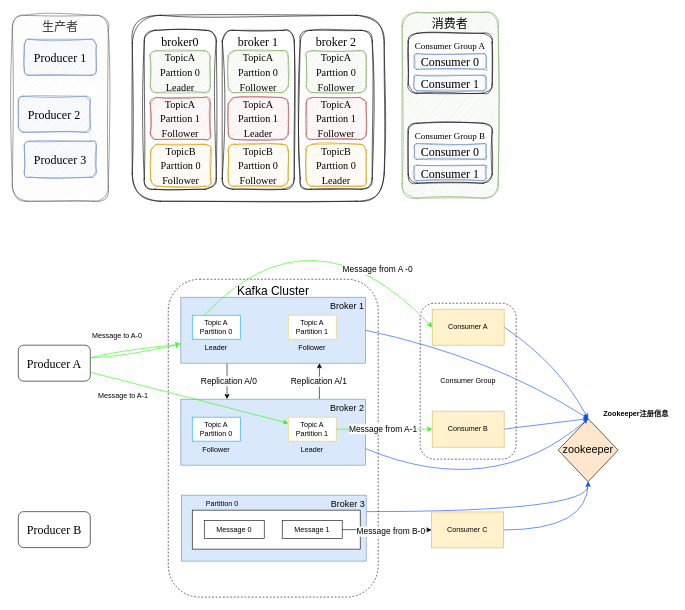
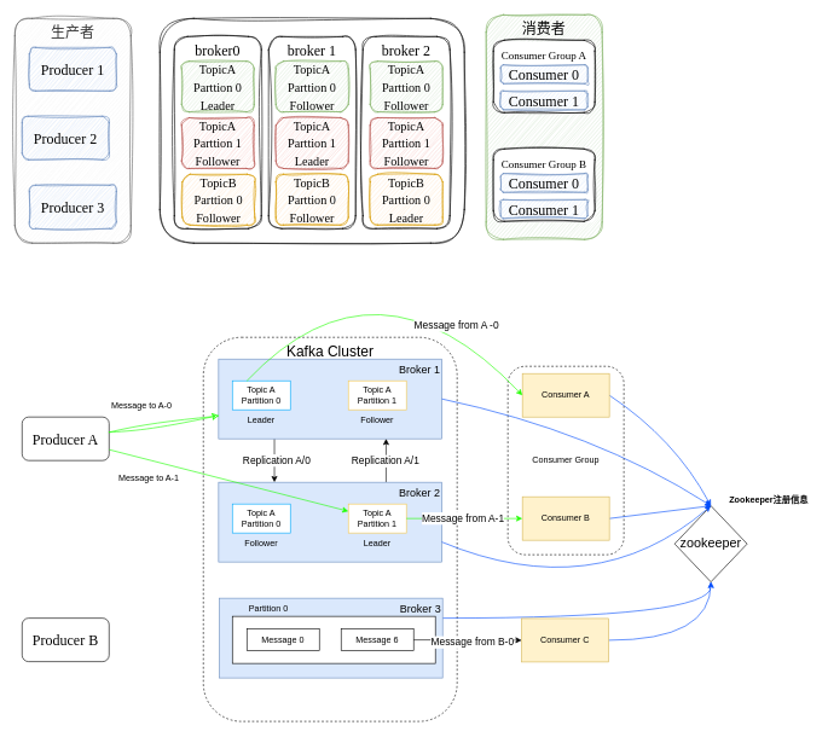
- <mxCell id="5" value="Producer 3" style="rounded=1;whiteSpace=wrap;html=1;sketch=1;hachureGap=4;jiggle=2;curveFitting=1;fontFamily=Architects Daughter;fontSource=https%3A%2F%2Ffonts.googleapis.com%2Fcss%3Ffamily%3DArchitects%2BDaughter;fontSize=20;fillColor=#dae8fc;strokeColor=#6c8ebf;" vertex="1" parent="1"><mxGeometry x="40" y="235" width="120" height="60" as="geometry" /></mxCell>
+ <mxCell id="5" value="Producer 3" style="rounded=1;whiteSpace=wrap;html=1;sketch=1;hachureGap=4;jiggle=2;curveFitting=1;fontFamily=Architects Daughter;fontSource=https%3A%2F%2Ffonts.googleapis.com%2Fcss%3Ffamily%3DArchitects%2BDaughter;fontSize=20;fillColor=#dae8fc;strokeColor=#6c8ebf;" vertex="1" parent="1"><mxGeometry x="40" y="255" width="120" height="60" as="geometry" /></mxCell>
- <mxCell id="66" value="&lt;font style=&quot;font-size: 18px;&quot;&gt;zookeeper&lt;/font&gt;" style="rhombus;whiteSpace=wrap;html=1;fillColor=#ffe6cc;" vertex="1" parent="1"><mxGeometry x="930" y="697.5" width="100" height="105" as="geometry" /></mxCell>
+ <mxCell id="66" value="&lt;font style=&quot;font-size: 18px;&quot;&gt;zookeeper&lt;/font&gt;" style="rhombus;whiteSpace=wrap;html=1;" vertex="1" parent="1"><mxGeometry x="930" y="697.5" width="100" height="105" as="geometry" /></mxCell>
- <mxCell id="48" value="Message 1" style="rounded=0;whiteSpace=wrap;html=1;" vertex="1" parent="1"><mxGeometry x="470" y="867.5" width="100" height="30" as="geometry" /></mxCell>
+ <mxCell id="48" value="Message 6" style="rounded=0;whiteSpace=wrap;html=1;" vertex="1" parent="1"><mxGeometry x="470" y="867.5" width="100" height="30" as="geometry" /></mxCell>
